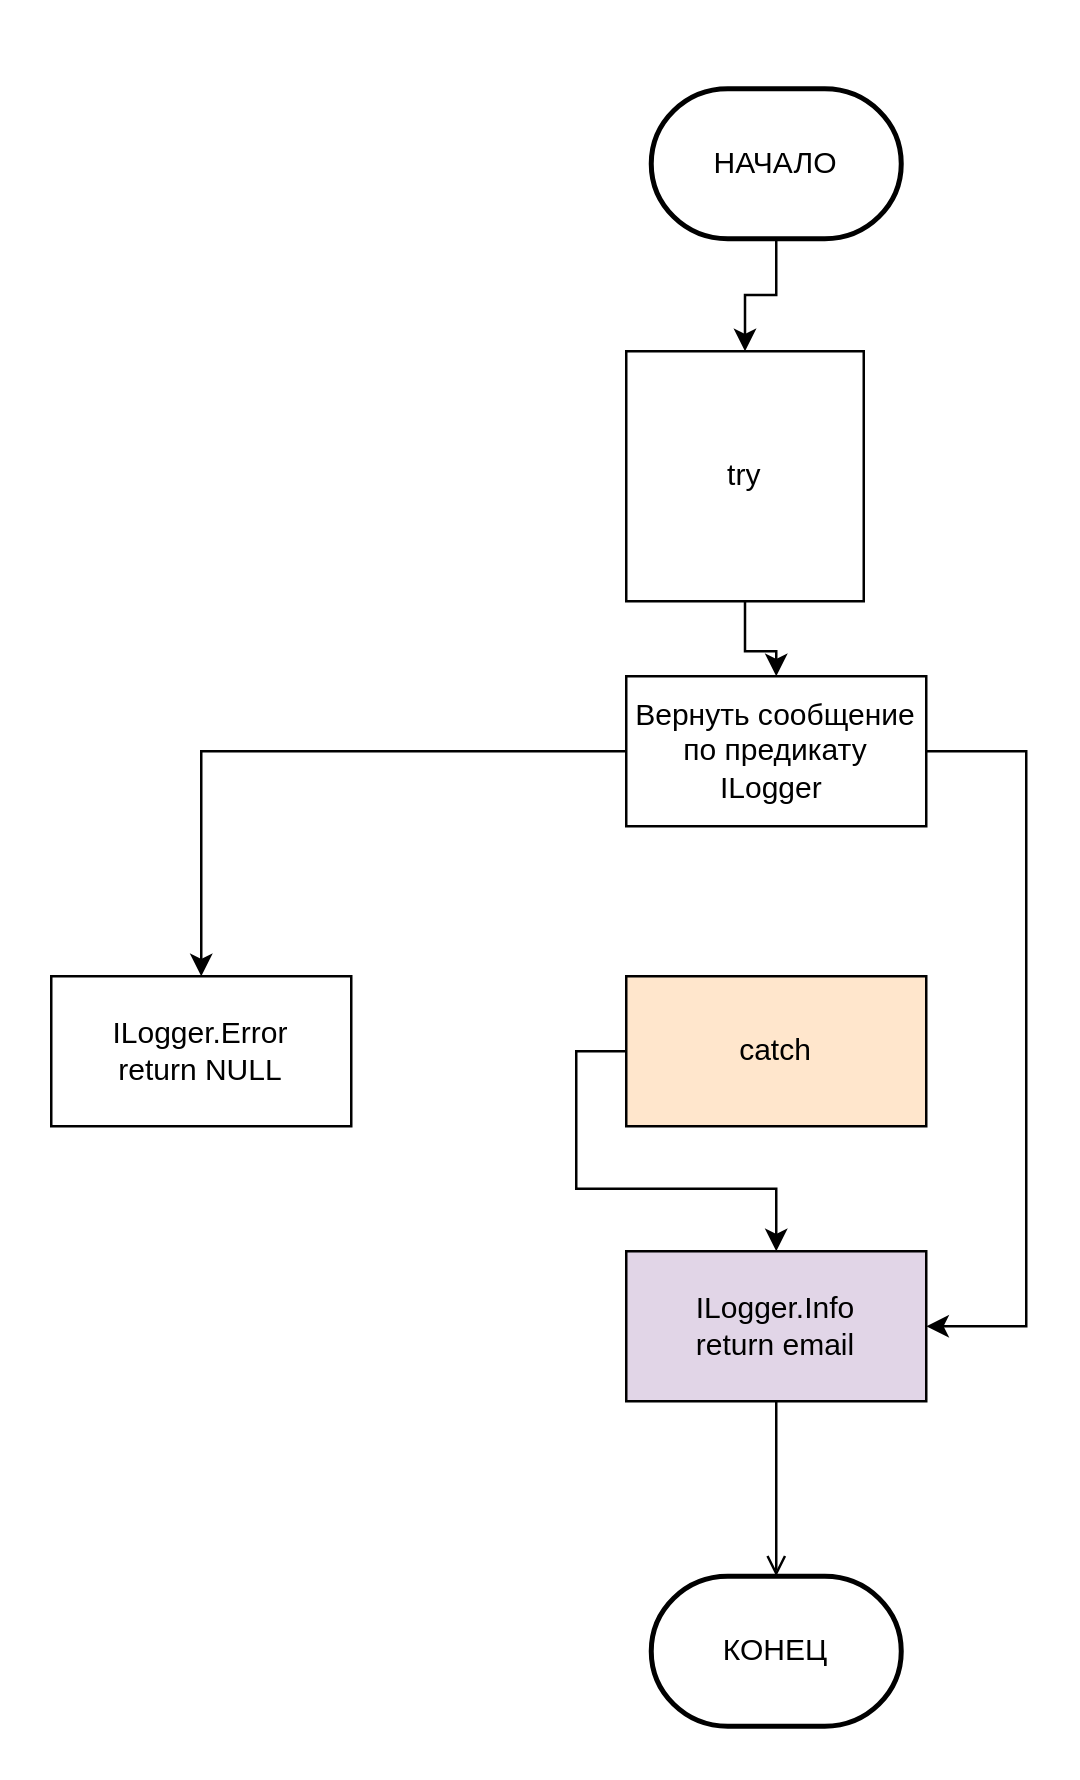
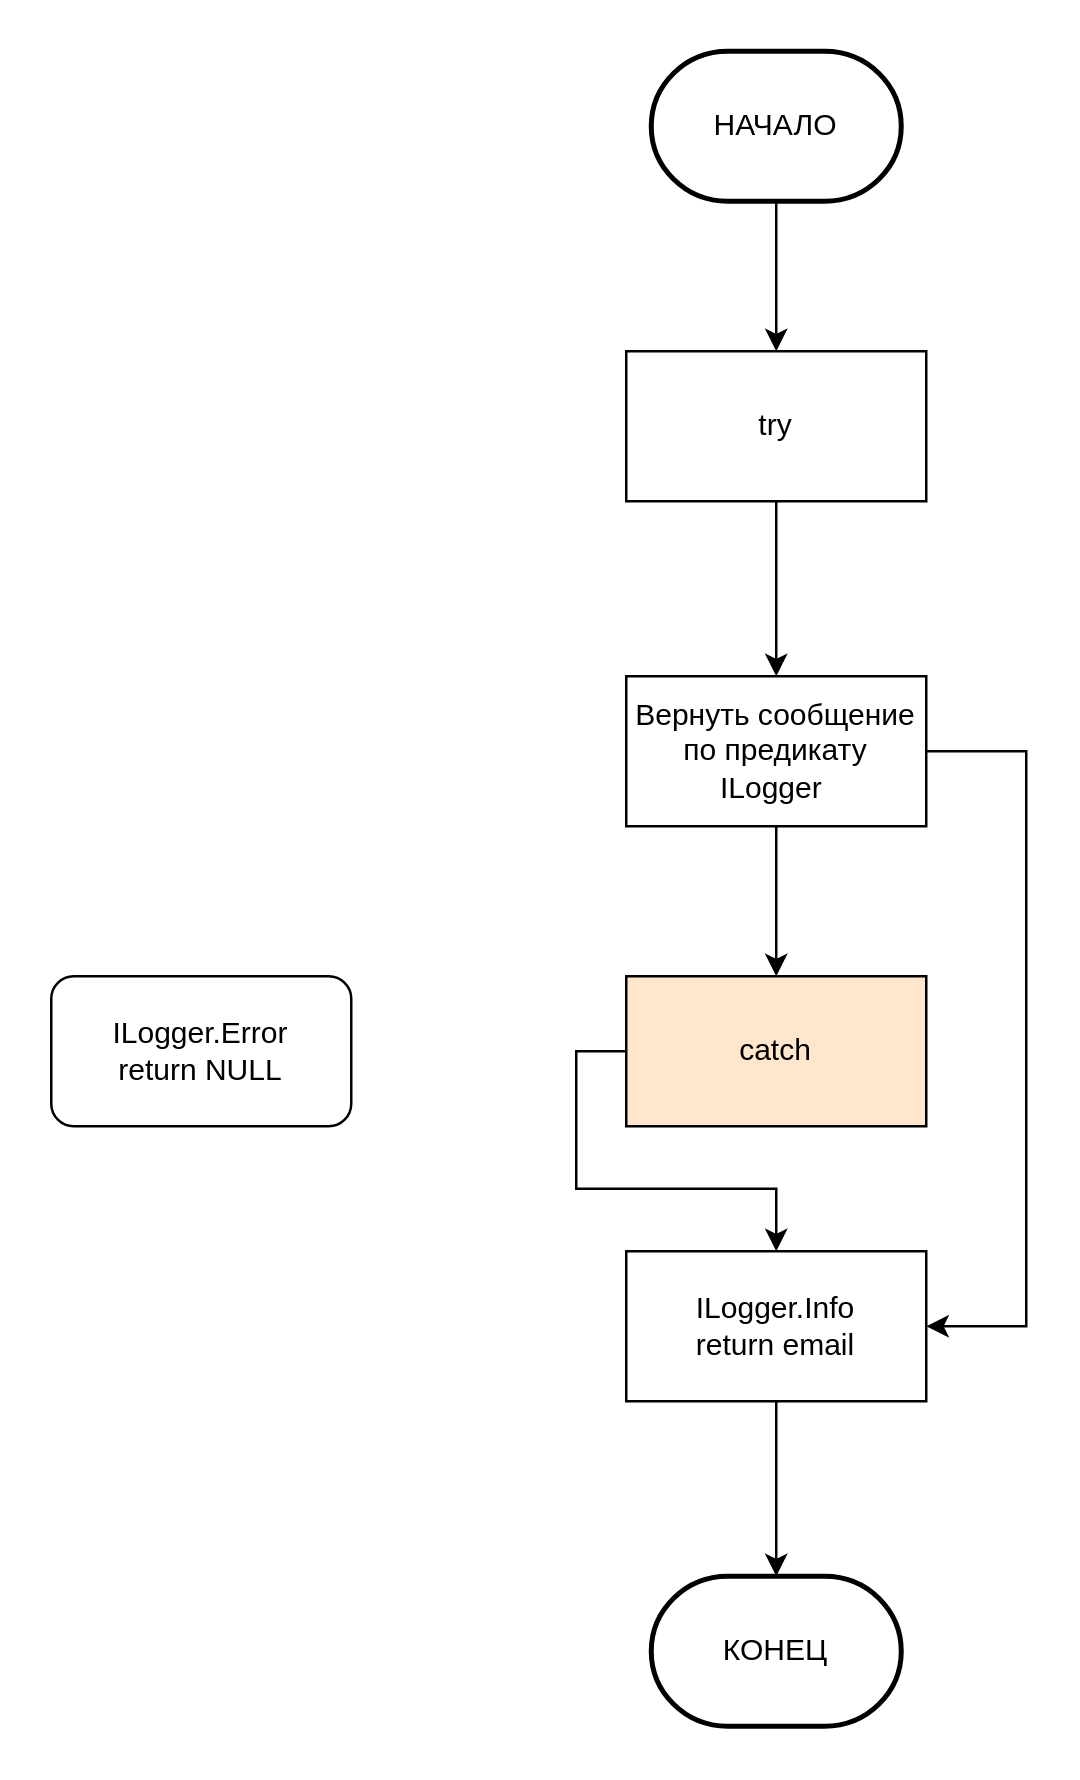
- <mxCell id="3" value="НАЧАЛО" style="strokeWidth=2;html=1;shape=mxgraph.flowchart.terminator;whiteSpace=wrap;" vertex="1" parent="1"><mxGeometry x="260" y="35" width="100" height="60" as="geometry" /></mxCell>
+ <mxCell id="3" value="НАЧАЛО" style="strokeWidth=2;html=1;shape=mxgraph.flowchart.terminator;whiteSpace=wrap;" vertex="1" parent="1"><mxGeometry x="260" y="20" width="100" height="60" as="geometry" /></mxCell>
- <mxCell id="8" value="try" style="rounded=0;whiteSpace=wrap;html=1;" vertex="1" parent="1"><mxGeometry x="250" y="140" width="95" height="100" as="geometry" /></mxCell>
+ <mxCell id="8" value="try" style="rounded=0;whiteSpace=wrap;html=1;" vertex="1" parent="1"><mxGeometry x="250" y="140" width="120" height="60" as="geometry" /></mxCell>
- <mxCell id="4" style="edgeStyle=orthogonalEdgeStyle;rounded=0;orthogonalLoop=1;jettySize=auto;html=1;" edge="1" parent="1" source="6" target="13"><mxGeometry relative="1" as="geometry" /></mxCell>
+ <mxCell id="4" style="edgeStyle=orthogonalEdgeStyle;rounded=0;orthogonalLoop=1;jettySize=auto;html=1;entryX=0.5;entryY=0;entryDx=0;entryDy=0;" edge="1" parent="1" source="6" target="10"><mxGeometry relative="1" as="geometry" /></mxCell>
- <mxCell id="13" value="ILogger.Error&lt;br&gt;return NULL" style="rounded=0;whiteSpace=wrap;html=1;" vertex="1" parent="1"><mxGeometry x="20" y="390" width="120" height="60" as="geometry" /></mxCell>
+ <mxCell id="13" value="ILogger.Error&lt;br&gt;return NULL" style="whiteSpace=wrap;html=1;rounded=1;" vertex="1" parent="1"><mxGeometry x="20" y="390" width="120" height="60" as="geometry" /></mxCell>
- <mxCell id="12" value="ILogger.Info&lt;br&gt;return email" style="rounded=0;whiteSpace=wrap;html=1;fillColor=#e1d5e7;" vertex="1" parent="1"><mxGeometry x="250" y="500" width="120" height="60" as="geometry" /></mxCell>
+ <mxCell id="12" value="ILogger.Info&lt;br&gt;return email" style="rounded=0;whiteSpace=wrap;html=1;" vertex="1" parent="1"><mxGeometry x="250" y="500" width="120" height="60" as="geometry" /></mxCell>
- <mxCell id="11" style="edgeStyle=orthogonalEdgeStyle;rounded=0;orthogonalLoop=1;jettySize=auto;html=1;endArrow=open;" edge="1" parent="1" source="12" target="14"><mxGeometry relative="1" as="geometry" /></mxCell>
+ <mxCell id="11" style="edgeStyle=orthogonalEdgeStyle;rounded=0;orthogonalLoop=1;jettySize=auto;html=1;" edge="1" parent="1" source="12" target="14"><mxGeometry relative="1" as="geometry" /></mxCell>
